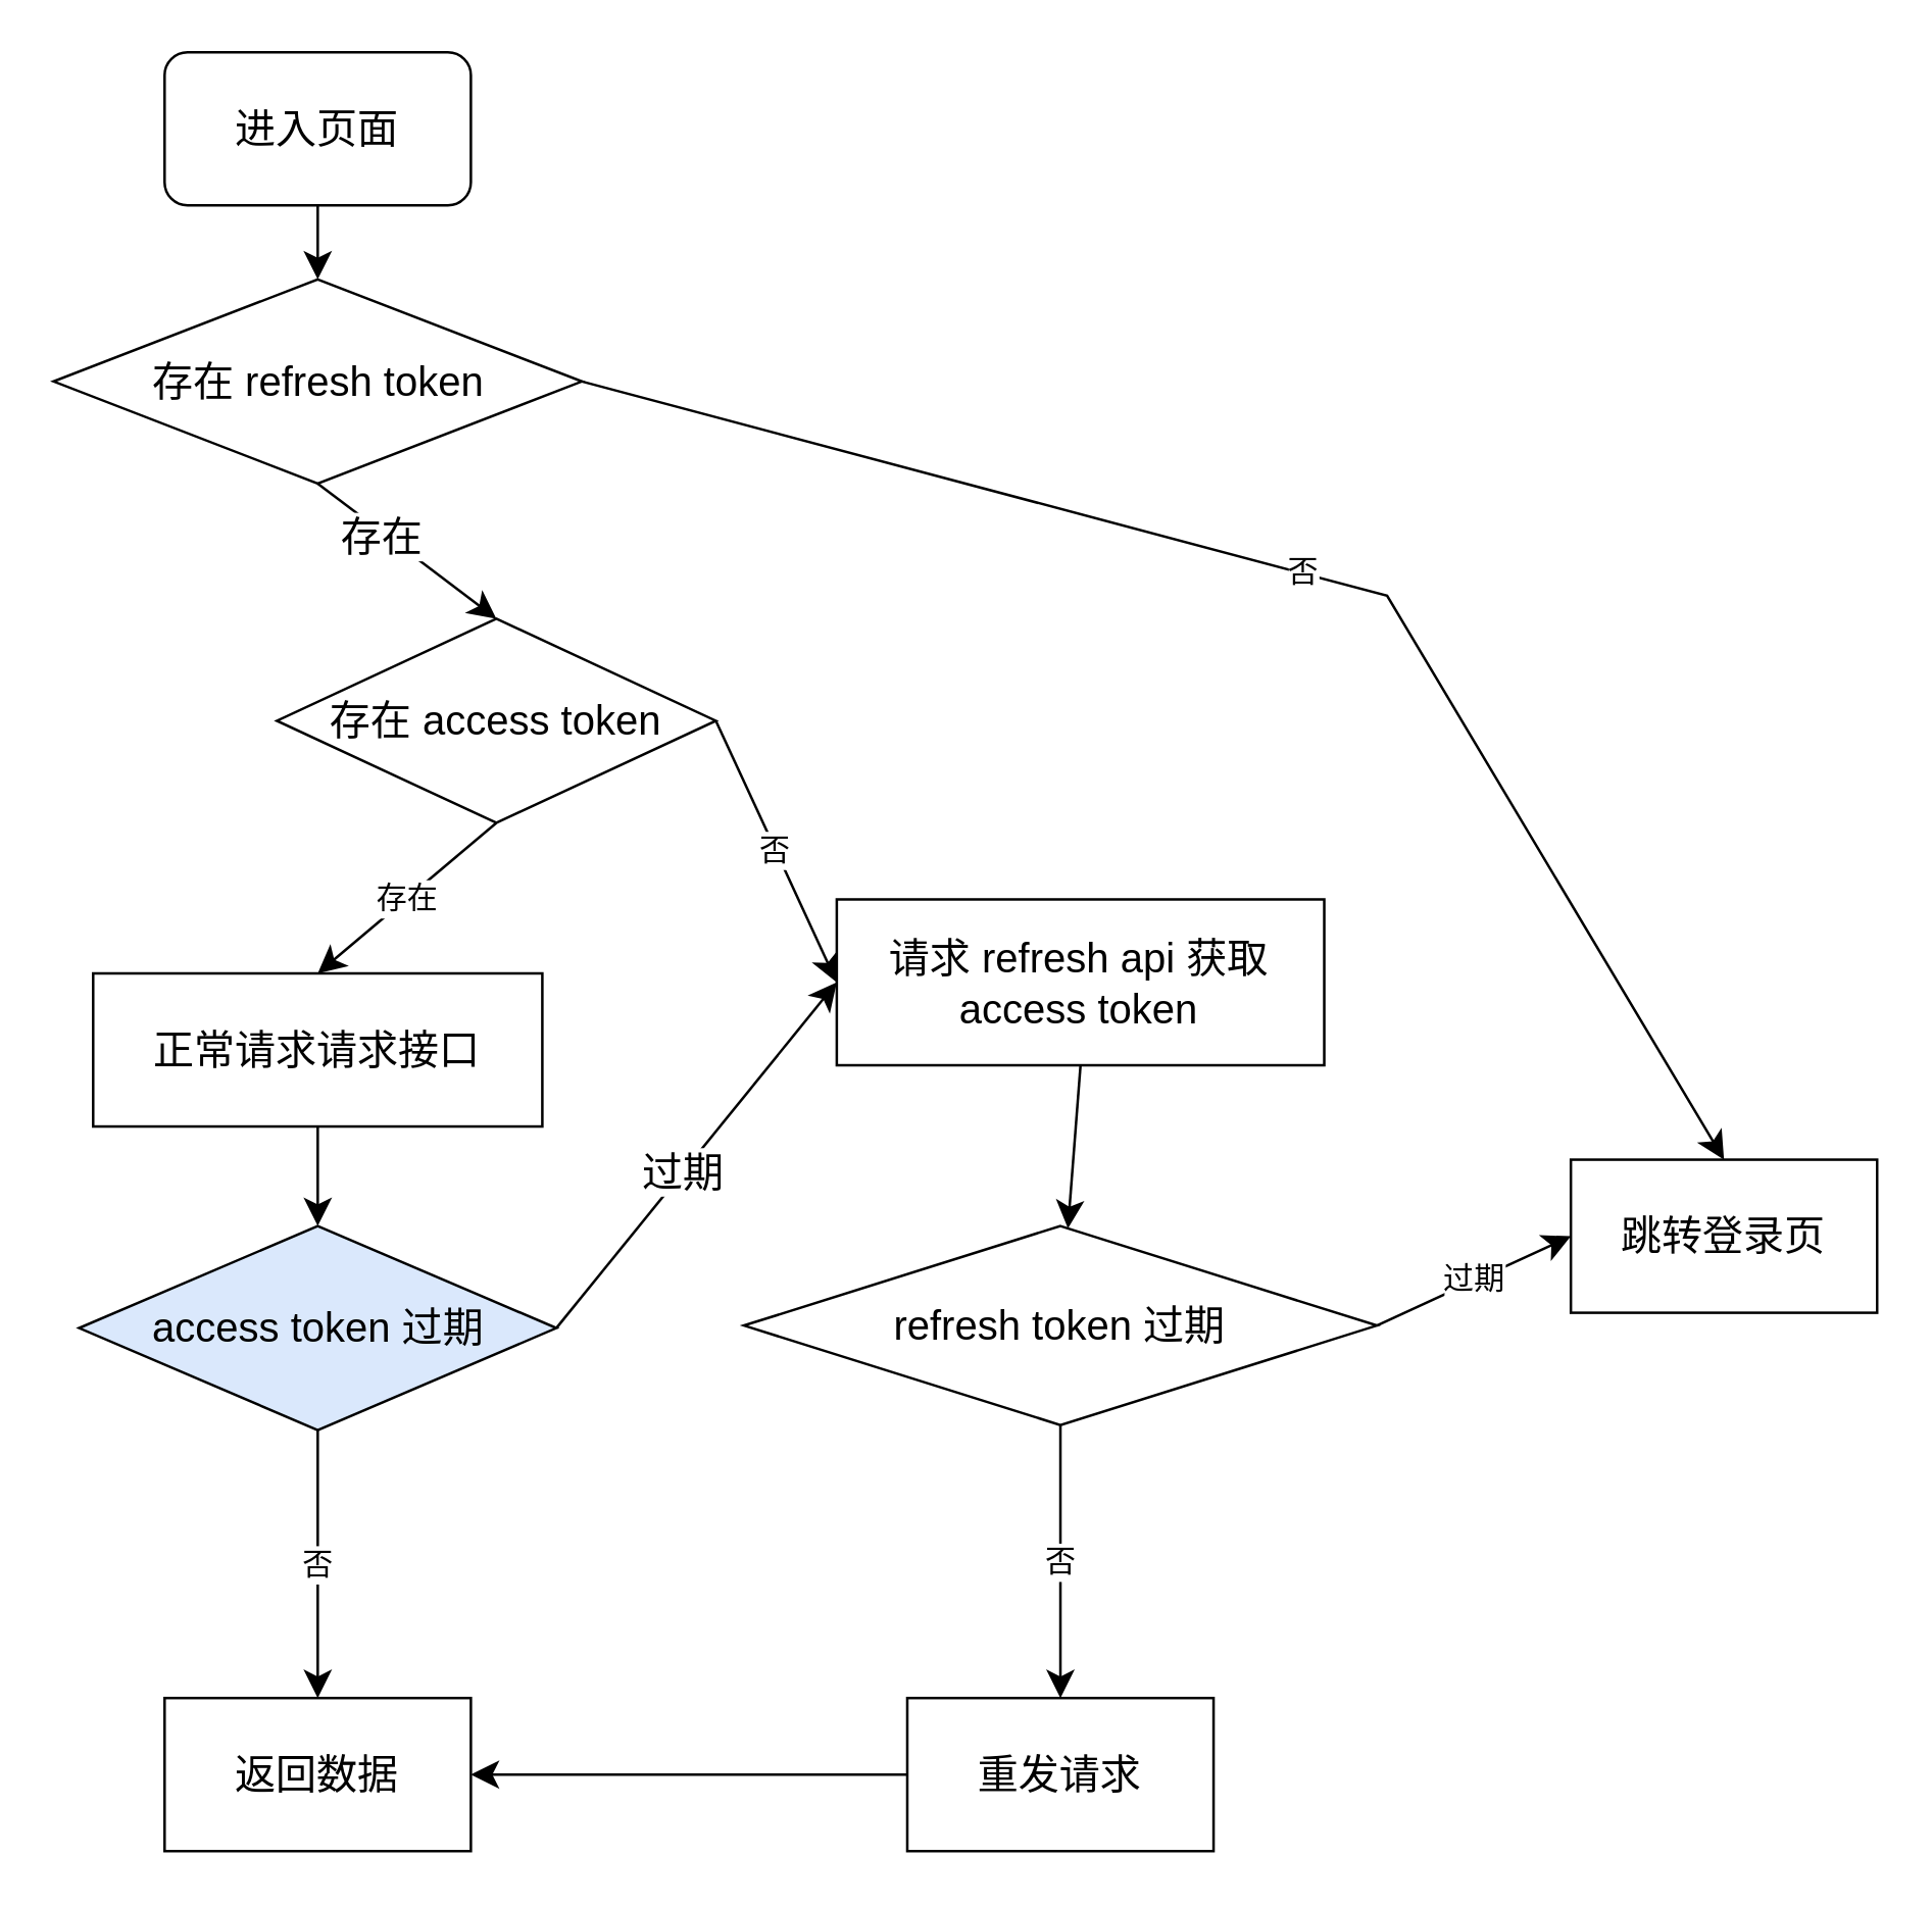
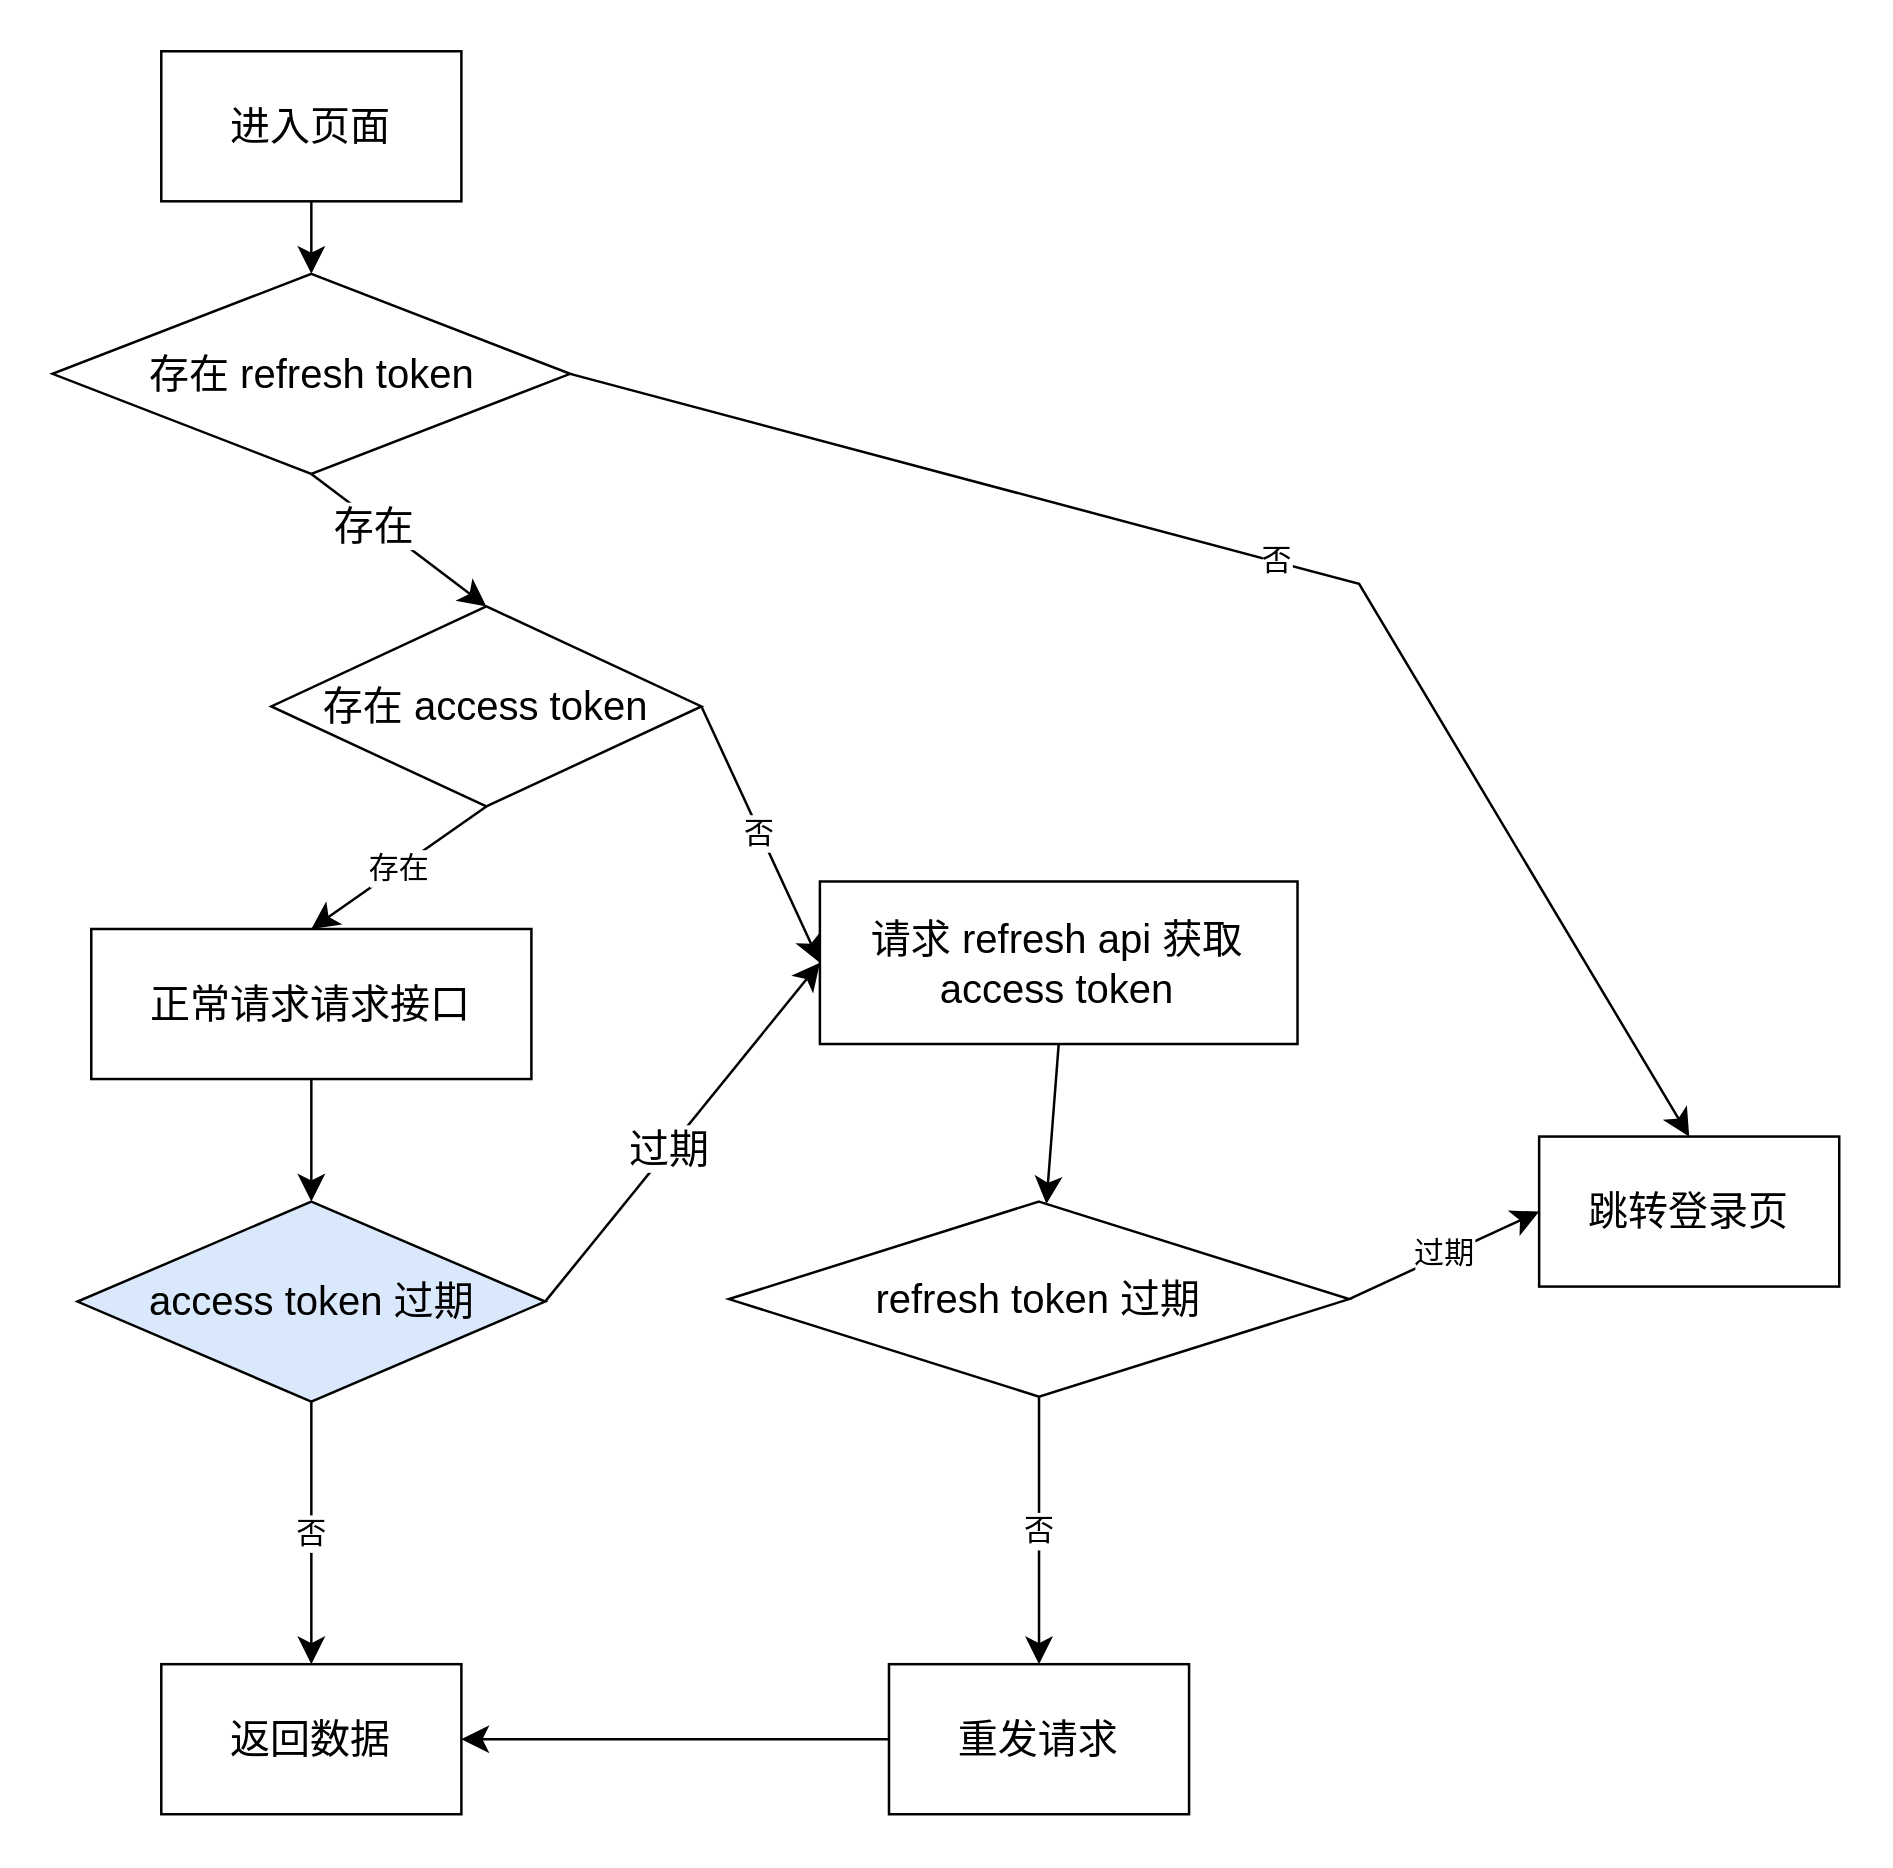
- <mxCell id="3" value="进入页面" style="whiteSpace=wrap;html=1;fontSize=16;rounded=1;" vertex="1" parent="1"><mxGeometry x="64" y="20" width="120" height="60" as="geometry" /></mxCell>
+ <mxCell id="3" value="进入页面" style="rounded=0;whiteSpace=wrap;html=1;fontSize=16;" vertex="1" parent="1"><mxGeometry x="64" y="20" width="120" height="60" as="geometry" /></mxCell>
- <mxCell id="13" value="正常请求请求接口" style="rounded=0;whiteSpace=wrap;html=1;fontSize=16;" vertex="1" parent="1"><mxGeometry x="36" y="381" width="176" height="60" as="geometry" /></mxCell>
+ <mxCell id="13" value="正常请求请求接口" style="rounded=0;whiteSpace=wrap;html=1;fontSize=16;" vertex="1" parent="1"><mxGeometry x="36" y="371" width="176" height="60" as="geometry" /></mxCell>
